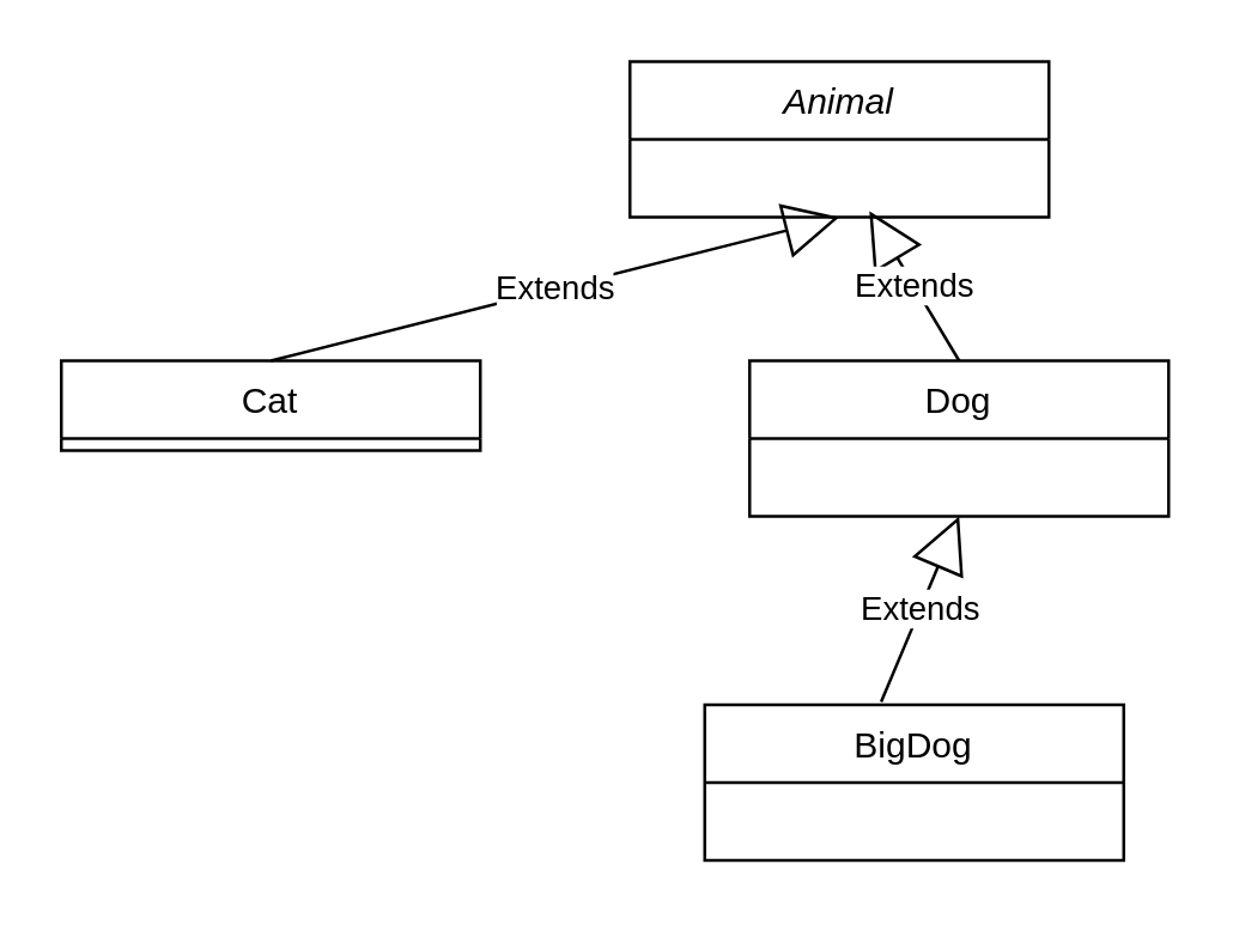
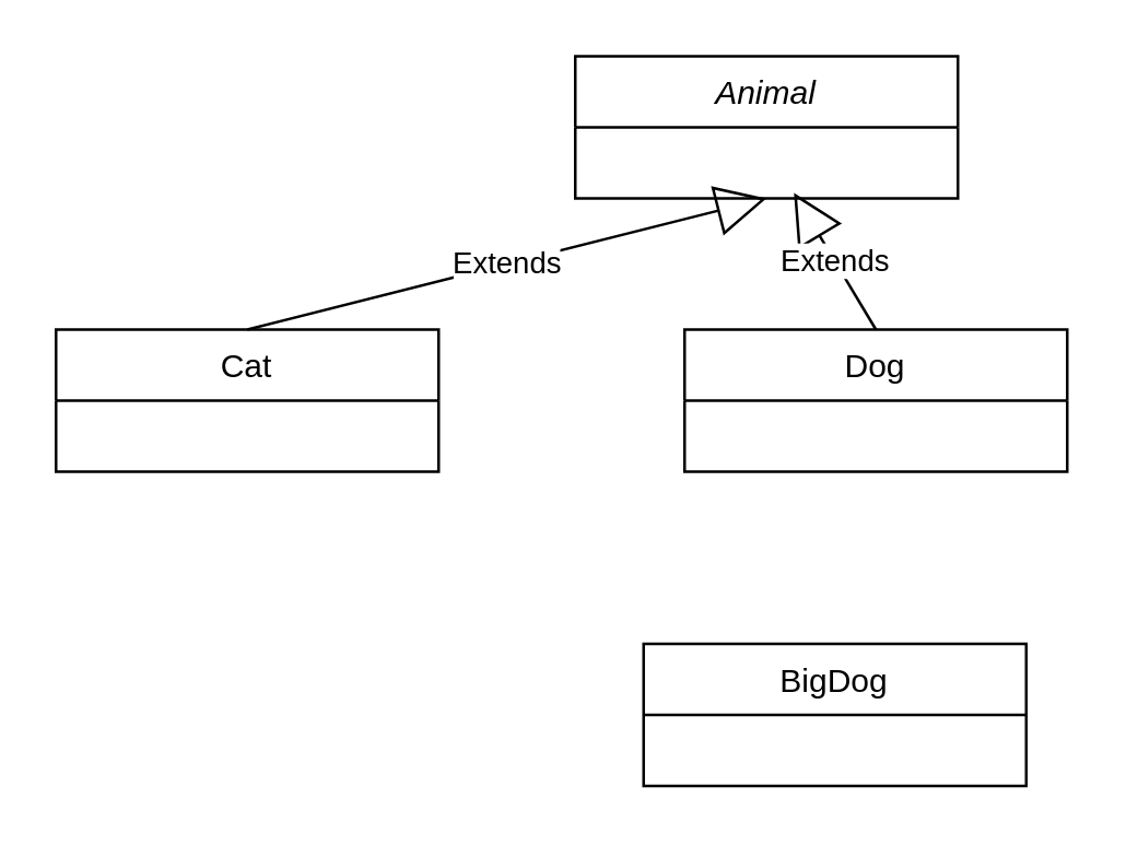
- <mxCell id="3" value="Cat" style="swimlane;fontStyle=0;childLayout=stackLayout;horizontal=1;startSize=26;fillColor=none;horizontalStack=0;resizeParent=1;resizeParentMax=0;resizeLast=0;collapsible=1;marginBottom=0;" parent="1" vertex="1"><mxGeometry x="20" y="120" width="140" height="30" as="geometry" /></mxCell>
+ <mxCell id="3" value="Cat" style="swimlane;fontStyle=0;childLayout=stackLayout;horizontal=1;startSize=26;fillColor=none;horizontalStack=0;resizeParent=1;resizeParentMax=0;resizeLast=0;collapsible=1;marginBottom=0;" parent="1" vertex="1"><mxGeometry x="20" y="120" width="140" height="52" as="geometry" /></mxCell>
- <mxCell id="8" value="Extends" style="endArrow=block;endSize=16;endFill=0;html=1;exitX=0.421;exitY=-0.019;exitDx=0;exitDy=0;exitPerimeter=0;entryX=0.5;entryY=1;entryDx=0;entryDy=0;" edge="1" parent="1" source="5" target="4"><mxGeometry width="160" relative="1" as="geometry"><mxPoint x="310" y="330" as="sourcePoint" /><mxPoint x="470" y="330" as="targetPoint" /></mxGeometry></mxCell>
